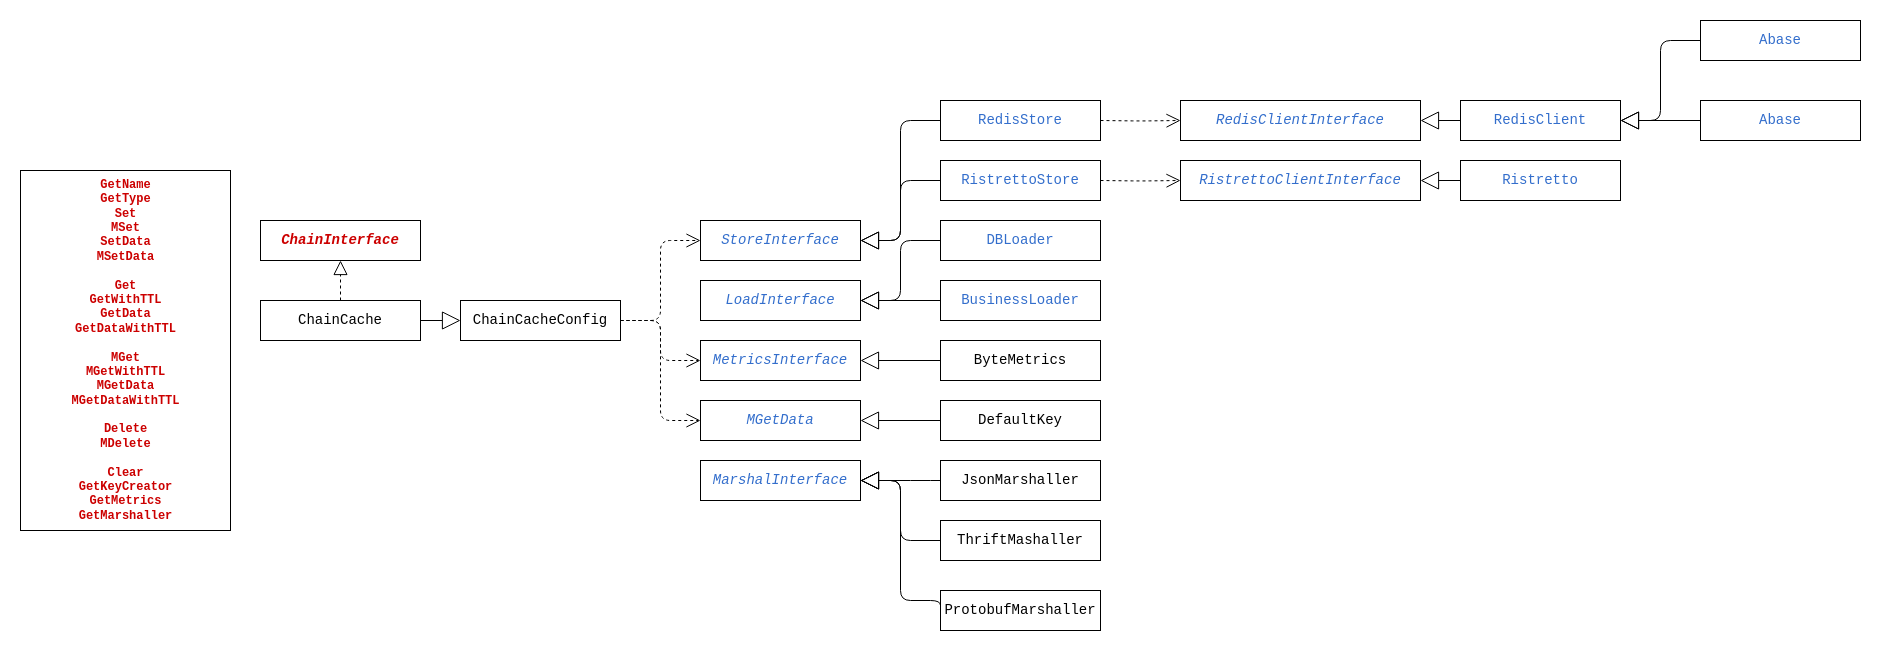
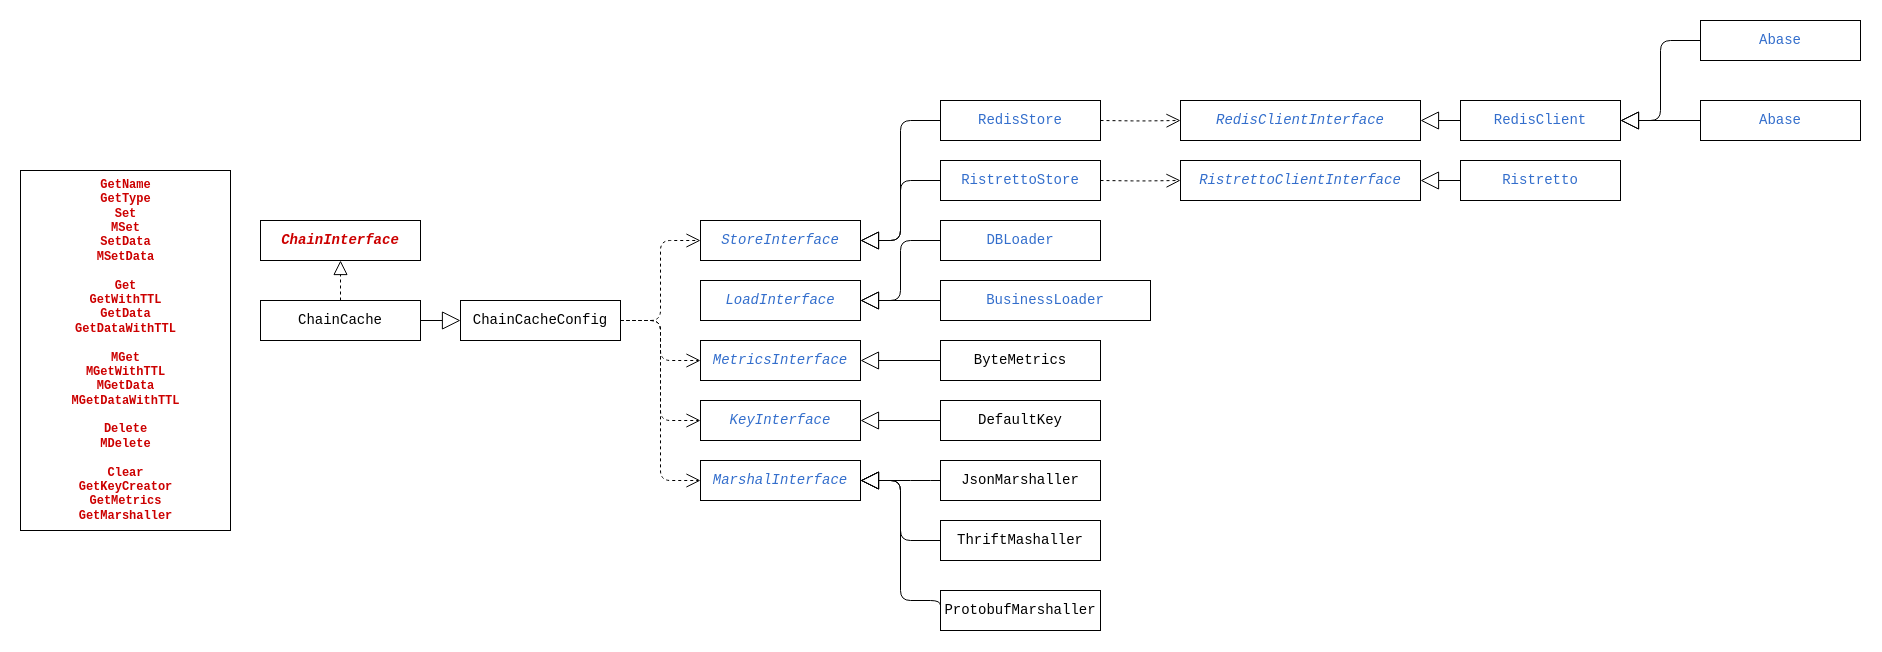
- <mxCell id="22" value="&lt;pre style=&quot;background-color: rgb(255 , 255 , 255) ; font-family: &amp;quot;courier&amp;quot; , monospace ; font-size: 10.5pt&quot;&gt;&lt;pre style=&quot;font-family: &amp;quot;courier&amp;quot; , monospace ; font-size: 10.5pt&quot;&gt;&lt;pre style=&quot;font-family: &amp;quot;courier&amp;quot; , monospace ; font-size: 10.5pt&quot;&gt;&lt;pre style=&quot;font-family: &amp;quot;courier&amp;quot; , monospace ; font-size: 10.5pt&quot;&gt;&lt;span style=&quot;color: #336ecc&quot;&gt;BusinessLoader&lt;/span&gt;&lt;/pre&gt;&lt;/pre&gt;&lt;/pre&gt;&lt;/pre&gt;" style="rounded=0;whiteSpace=wrap;html=1;fontStyle=0" vertex="1" parent="1"><mxGeometry x="940" y="280" width="160" height="40" as="geometry" /></mxCell>
+ <mxCell id="22" value="&lt;pre style=&quot;background-color: rgb(255 , 255 , 255) ; font-family: &amp;quot;courier&amp;quot; , monospace ; font-size: 10.5pt&quot;&gt;&lt;pre style=&quot;font-family: &amp;quot;courier&amp;quot; , monospace ; font-size: 10.5pt&quot;&gt;&lt;pre style=&quot;font-family: &amp;quot;courier&amp;quot; , monospace ; font-size: 10.5pt&quot;&gt;&lt;pre style=&quot;font-family: &amp;quot;courier&amp;quot; , monospace ; font-size: 10.5pt&quot;&gt;&lt;span style=&quot;color: #336ecc&quot;&gt;BusinessLoader&lt;/span&gt;&lt;/pre&gt;&lt;/pre&gt;&lt;/pre&gt;&lt;/pre&gt;" style="rounded=0;whiteSpace=wrap;html=1;fontStyle=0" vertex="1" parent="1"><mxGeometry x="940" y="280" width="210" height="40" as="geometry" /></mxCell>
- <mxCell id="11" value="&lt;pre style=&quot;background-color: rgb(255 , 255 , 255) ; font-family: &amp;quot;courier&amp;quot; , monospace ; font-size: 10.5pt&quot;&gt;&lt;pre style=&quot;font-family: &amp;quot;courier&amp;quot; , monospace ; font-size: 10.5pt&quot;&gt;&lt;pre style=&quot;font-family: &amp;quot;courier&amp;quot; , monospace ; font-size: 10.5pt&quot;&gt;&lt;pre style=&quot;font-family: &amp;quot;courier&amp;quot; , monospace ; font-size: 10.5pt&quot;&gt;&lt;span style=&quot;color: #336ecc&quot;&gt;MGetData&lt;/span&gt;&lt;/pre&gt;&lt;/pre&gt;&lt;/pre&gt;&lt;/pre&gt;" style="rounded=0;whiteSpace=wrap;html=1;fontStyle=2" vertex="1" parent="1"><mxGeometry x="700" y="400" width="160" height="40" as="geometry" /></mxCell>
+ <mxCell id="11" value="&lt;pre style=&quot;background-color: rgb(255 , 255 , 255) ; font-family: &amp;quot;courier&amp;quot; , monospace ; font-size: 10.5pt&quot;&gt;&lt;pre style=&quot;font-family: &amp;quot;courier&amp;quot; , monospace ; font-size: 10.5pt&quot;&gt;&lt;pre style=&quot;font-family: &amp;quot;courier&amp;quot; , monospace ; font-size: 10.5pt&quot;&gt;&lt;pre style=&quot;font-family: &amp;quot;courier&amp;quot; , monospace ; font-size: 10.5pt&quot;&gt;&lt;span style=&quot;color: #336ecc&quot;&gt;KeyInterface&lt;/span&gt;&lt;/pre&gt;&lt;/pre&gt;&lt;/pre&gt;&lt;/pre&gt;" style="rounded=0;whiteSpace=wrap;html=1;fontStyle=2" vertex="1" parent="1"><mxGeometry x="700" y="400" width="160" height="40" as="geometry" /></mxCell>
+ <mxCell id="15" value="" style="endArrow=open;endSize=12;dashed=1;html=1;exitX=1;exitY=0.5;exitDx=0;exitDy=0;edgeStyle=orthogonalEdgeStyle;entryX=0;entryY=0.5;entryDx=0;entryDy=0;" edge="1" parent="1" source="5" target="12"><mxGeometry width="160" relative="1" as="geometry"><mxPoint x="660" y="360" as="sourcePoint" /><mxPoint x="690" y="480" as="targetPoint" /></mxGeometry></mxCell>
